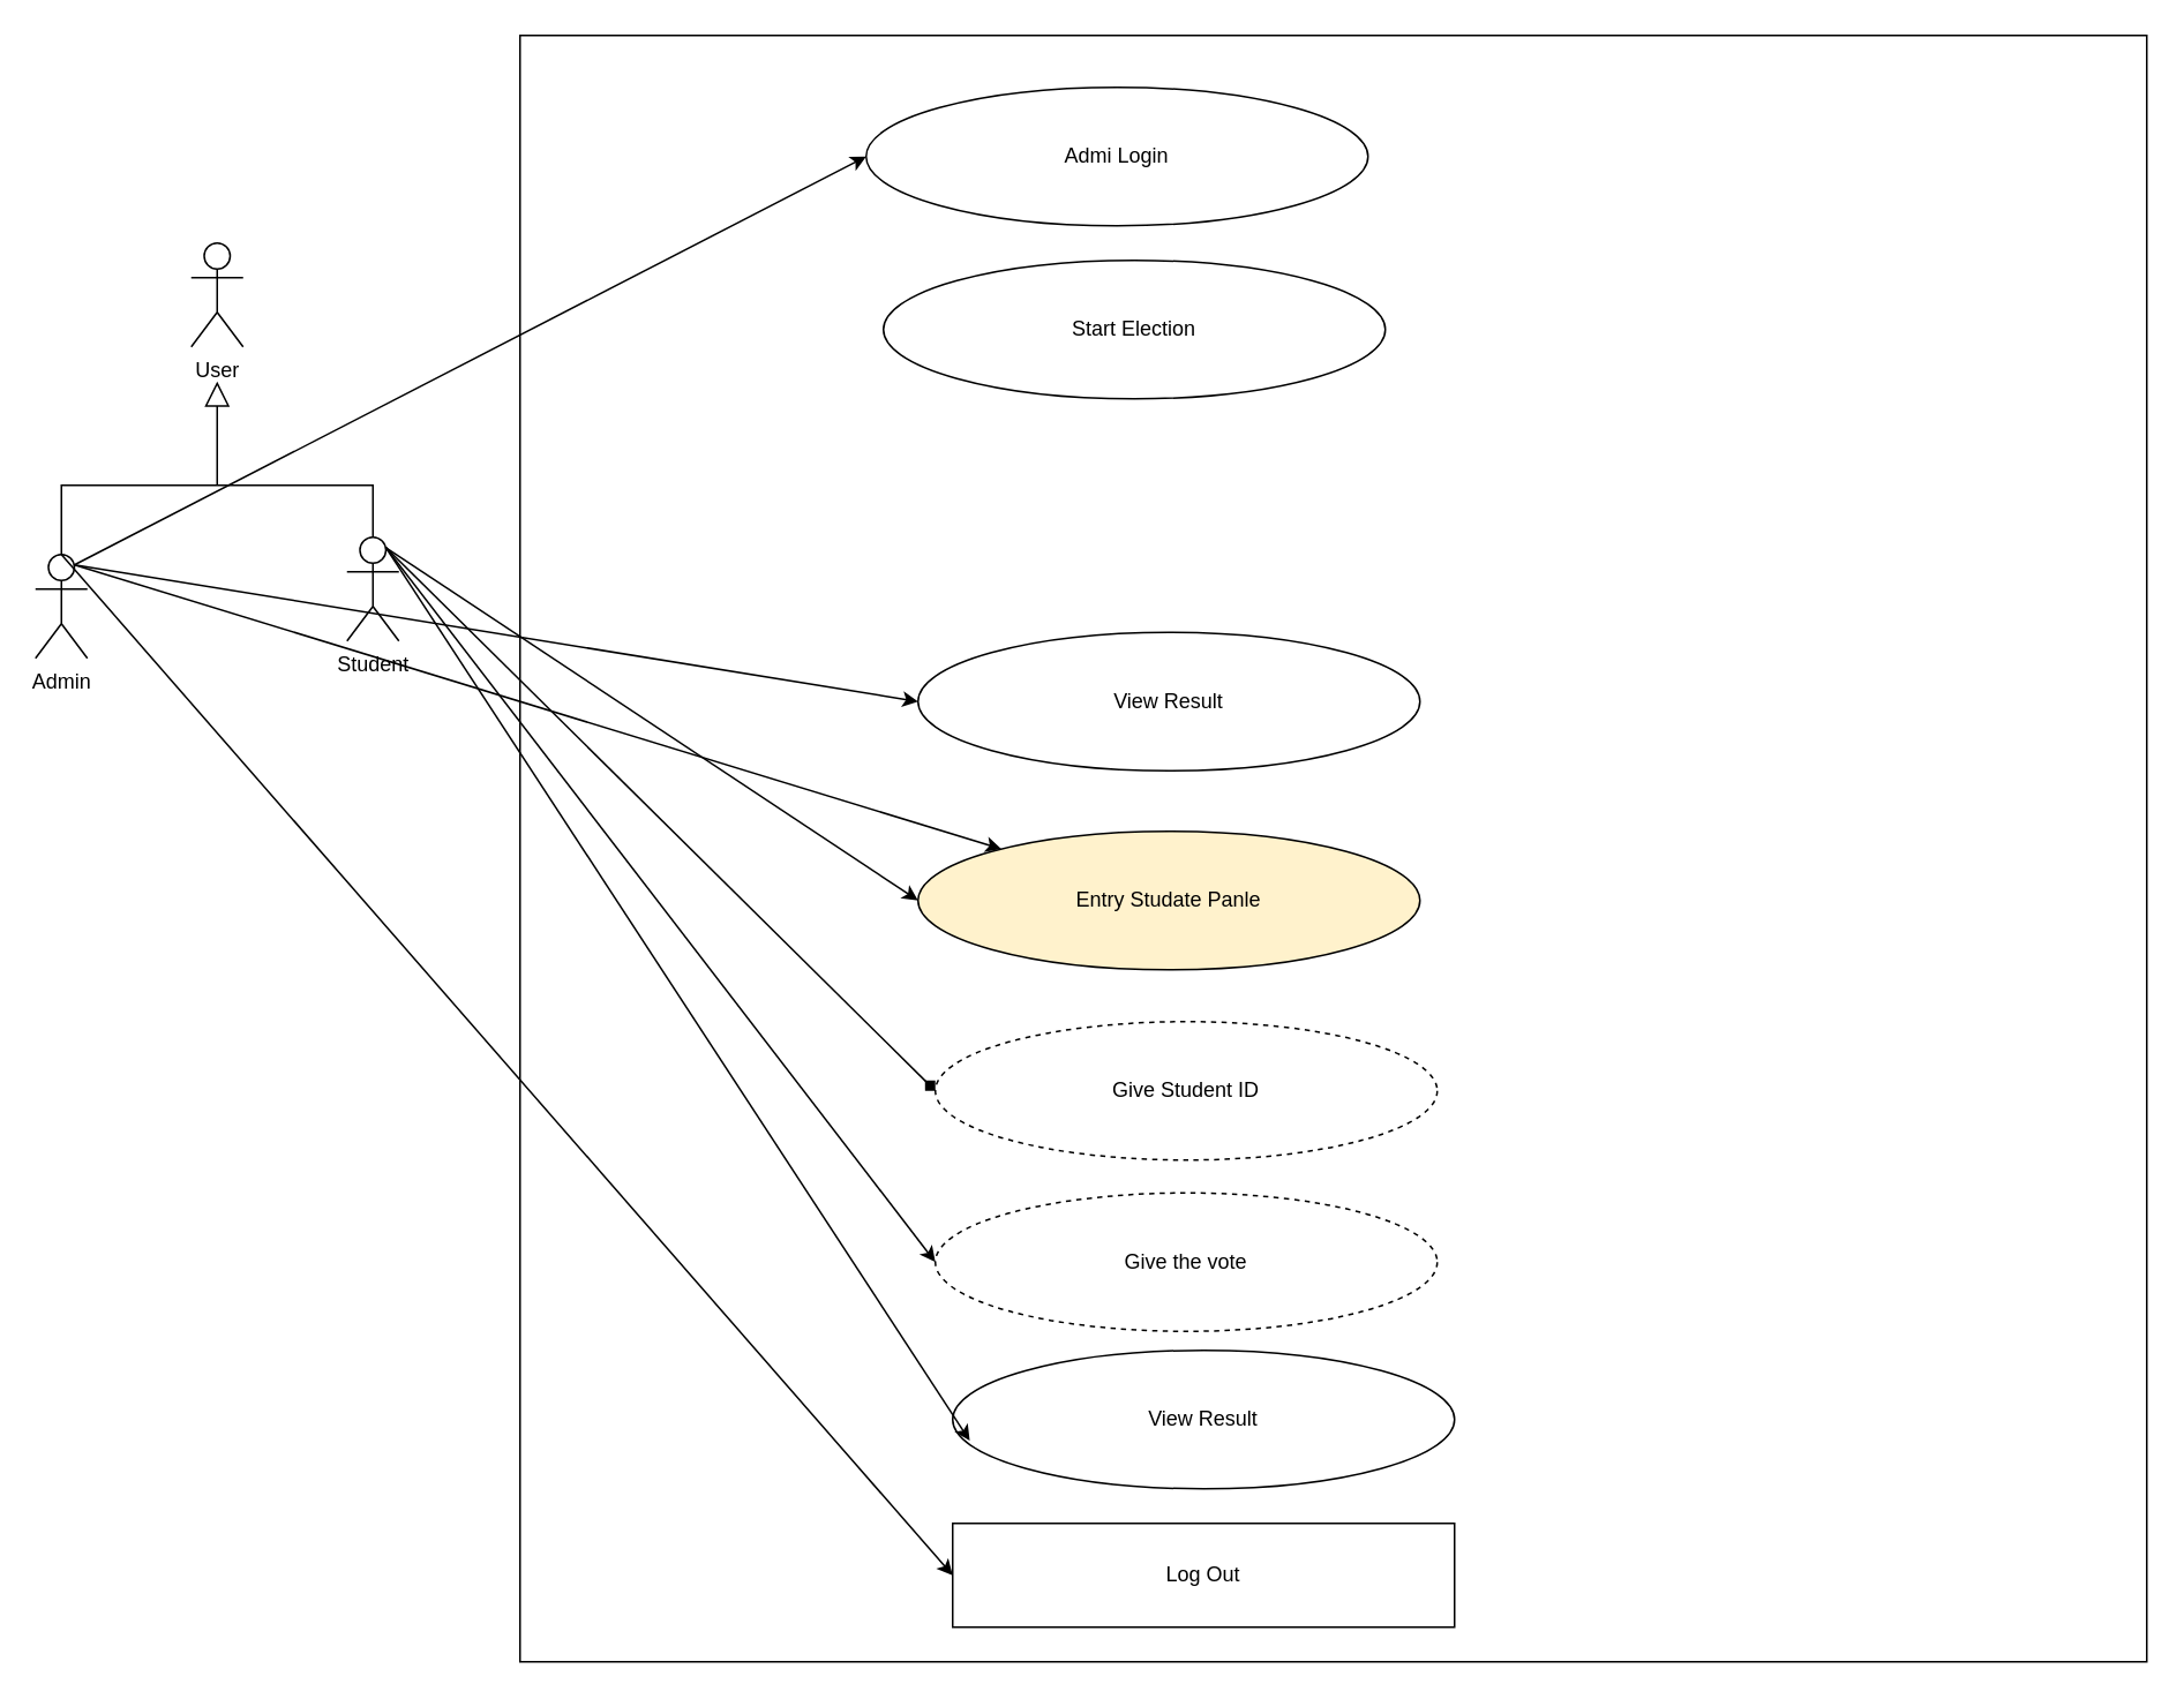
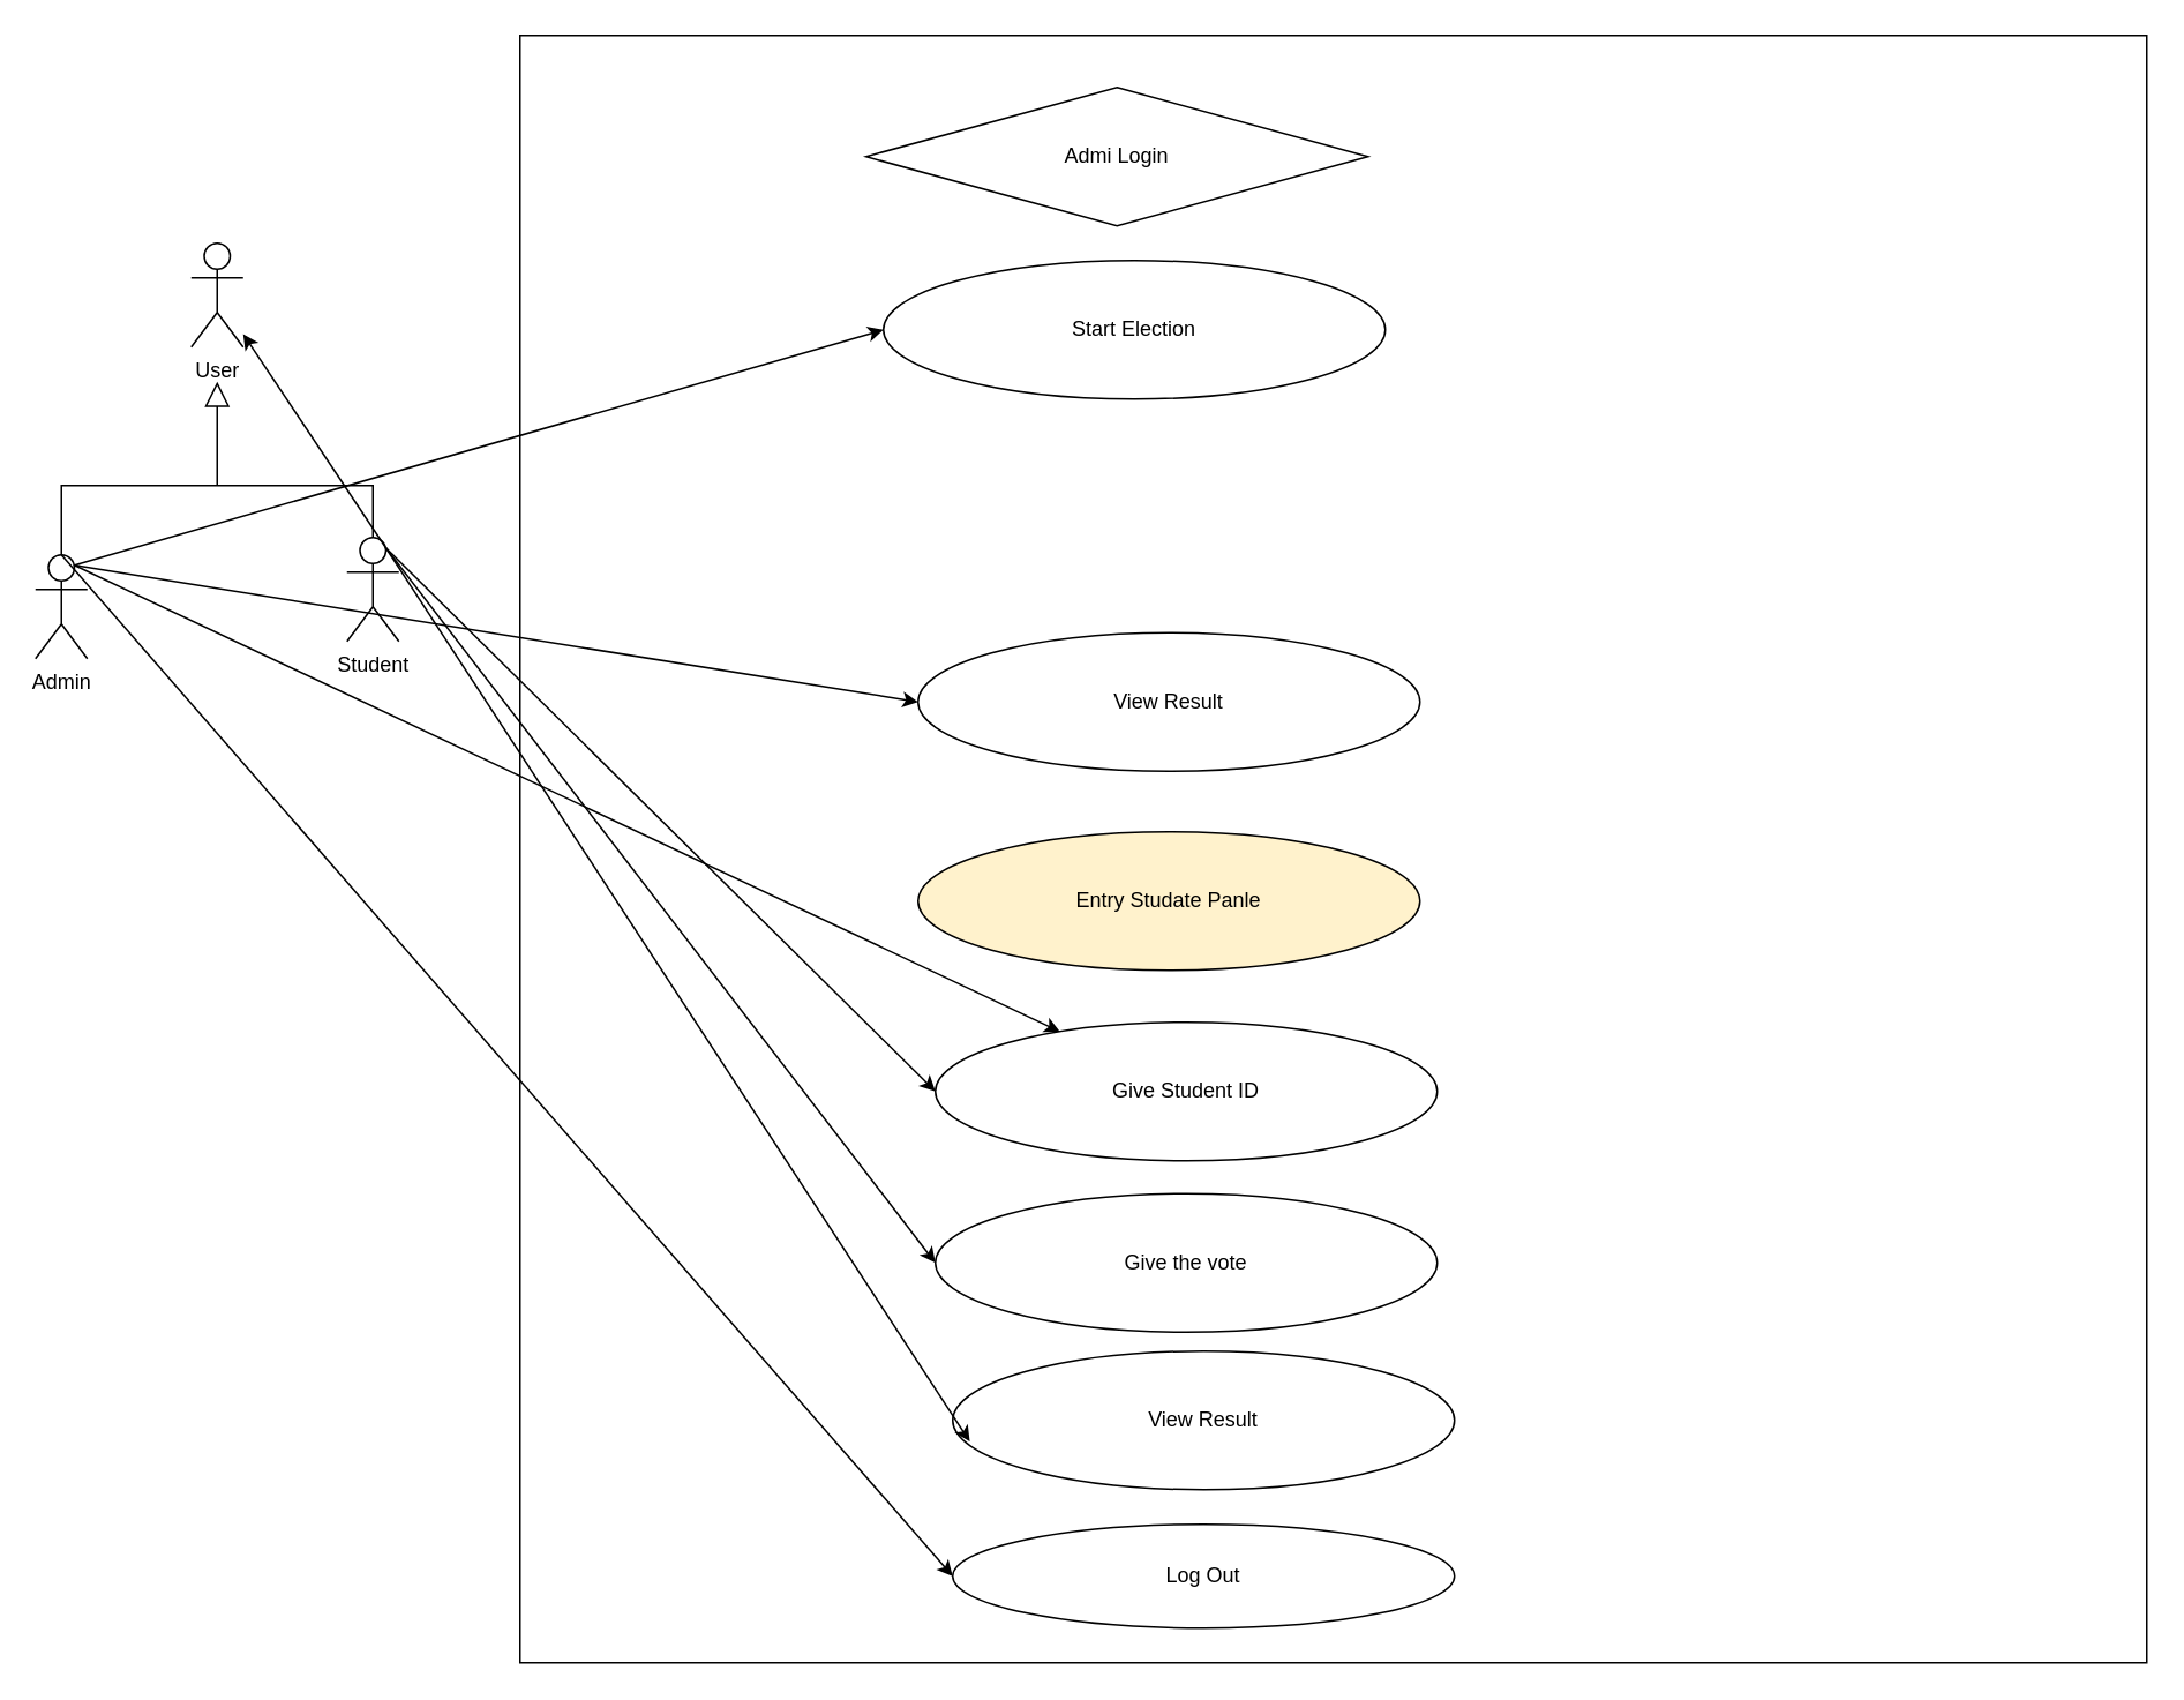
- <mxCell id="8" value="Admi Login" style="ellipse;whiteSpace=wrap;html=1;" vertex="1" parent="1"><mxGeometry x="500" y="50" width="290" height="80" as="geometry" /></mxCell>
+ <mxCell id="8" value="Admi Login" style="rhombus;whiteSpace=wrap;html=1;" vertex="1" parent="1"><mxGeometry x="500" y="50" width="290" height="80" as="geometry" /></mxCell>
- <mxCell id="15" value="" style="endArrow=classic;html=1;rounded=0;exitX=0.75;exitY=0.1;exitDx=0;exitDy=0;exitPerimeter=0;entryX=0;entryY=0.5;entryDx=0;entryDy=0;" edge="1" parent="1" source="6" target="8"><mxGeometry width="50" height="50" relative="1" as="geometry"><mxPoint x="590" y="570" as="sourcePoint" /><mxPoint x="640" y="520" as="targetPoint" /></mxGeometry></mxCell>
+ <mxCell id="15" value="" style="endArrow=classic;html=1;rounded=0;exitX=0.75;exitY=0.1;exitDx=0;exitDy=0;exitPerimeter=0;" edge="1" parent="1" source="6" target="12"><mxGeometry width="50" height="50" relative="1" as="geometry"><mxPoint x="590" y="570" as="sourcePoint" /><mxPoint x="640" y="520" as="targetPoint" /></mxGeometry></mxCell>
- <mxCell id="16" value="" style="endArrow=classic;html=1;rounded=0;exitX=0.75;exitY=0.1;exitDx=0;exitDy=0;exitPerimeter=0;" edge="1" parent="1" source="6" target="11"><mxGeometry width="50" height="50" relative="1" as="geometry"><mxPoint x="-77" y="336" as="sourcePoint" /><mxPoint x="510" y="100" as="targetPoint" /></mxGeometry></mxCell>
+ <mxCell id="16" value="" style="endArrow=classic;html=1;rounded=0;exitX=0.75;exitY=0.1;exitDx=0;exitDy=0;exitPerimeter=0;entryX=0;entryY=0.5;entryDx=0;entryDy=0;" edge="1" parent="1" source="6" target="9"><mxGeometry width="50" height="50" relative="1" as="geometry"><mxPoint x="-77" y="336" as="sourcePoint" /><mxPoint x="510" y="100" as="targetPoint" /></mxGeometry></mxCell>
- <mxCell id="18" value="" style="endArrow=classic;html=1;rounded=0;exitX=0.75;exitY=0.1;exitDx=0;exitDy=0;exitPerimeter=0;entryX=0;entryY=0.5;entryDx=0;entryDy=0;" edge="1" parent="1" source="4" target="11"><mxGeometry width="50" height="50" relative="1" as="geometry"><mxPoint x="450" y="480" as="sourcePoint" /><mxPoint x="500" y="430" as="targetPoint" /></mxGeometry></mxCell>
+ <mxCell id="18" value="" style="endArrow=classic;html=1;rounded=0;exitX=0.75;exitY=0.1;exitDx=0;exitDy=0;exitPerimeter=0;" edge="1" parent="1" source="4" target="3"><mxGeometry width="50" height="50" relative="1" as="geometry"><mxPoint x="450" y="480" as="sourcePoint" /><mxPoint x="500" y="430" as="targetPoint" /></mxGeometry></mxCell>
- <mxCell id="19" value="" style="endArrow=diamond;html=1;rounded=0;exitX=0.75;exitY=0.1;exitDx=0;exitDy=0;exitPerimeter=0;entryX=0;entryY=0.5;entryDx=0;entryDy=0;" edge="1" parent="1" source="4" target="12"><mxGeometry width="50" height="50" relative="1" as="geometry"><mxPoint x="233" y="326" as="sourcePoint" /><mxPoint x="540" y="530" as="targetPoint" /></mxGeometry></mxCell>
+ <mxCell id="19" value="" style="endArrow=classic;html=1;rounded=0;exitX=0.75;exitY=0.1;exitDx=0;exitDy=0;exitPerimeter=0;entryX=0;entryY=0.5;entryDx=0;entryDy=0;" edge="1" parent="1" source="4" target="12"><mxGeometry width="50" height="50" relative="1" as="geometry"><mxPoint x="233" y="326" as="sourcePoint" /><mxPoint x="540" y="530" as="targetPoint" /></mxGeometry></mxCell>
- <mxCell id="12" value="Give Student ID" style="ellipse;whiteSpace=wrap;html=1;dashed=1;" vertex="1" parent="1"><mxGeometry x="540" y="590" width="290" height="80" as="geometry" /></mxCell>
+ <mxCell id="12" value="Give Student ID" style="ellipse;whiteSpace=wrap;html=1;" vertex="1" parent="1"><mxGeometry x="540" y="590" width="290" height="80" as="geometry" /></mxCell>
- <mxCell id="13" value="Give the vote" style="ellipse;whiteSpace=wrap;html=1;dashed=1;" vertex="1" parent="1"><mxGeometry x="540" y="689" width="290" height="80" as="geometry" /></mxCell>
+ <mxCell id="13" value="Give the vote" style="ellipse;whiteSpace=wrap;html=1;" vertex="1" parent="1"><mxGeometry x="540" y="689" width="290" height="80" as="geometry" /></mxCell>
- <mxCell id="22" value="Log Out" style="whiteSpace=wrap;html=1;rounded=0;" vertex="1" parent="1"><mxGeometry x="550" y="880" width="290" height="60" as="geometry" /></mxCell>
+ <mxCell id="22" value="Log Out" style="ellipse;whiteSpace=wrap;html=1;" vertex="1" parent="1"><mxGeometry x="550" y="880" width="290" height="60" as="geometry" /></mxCell>
